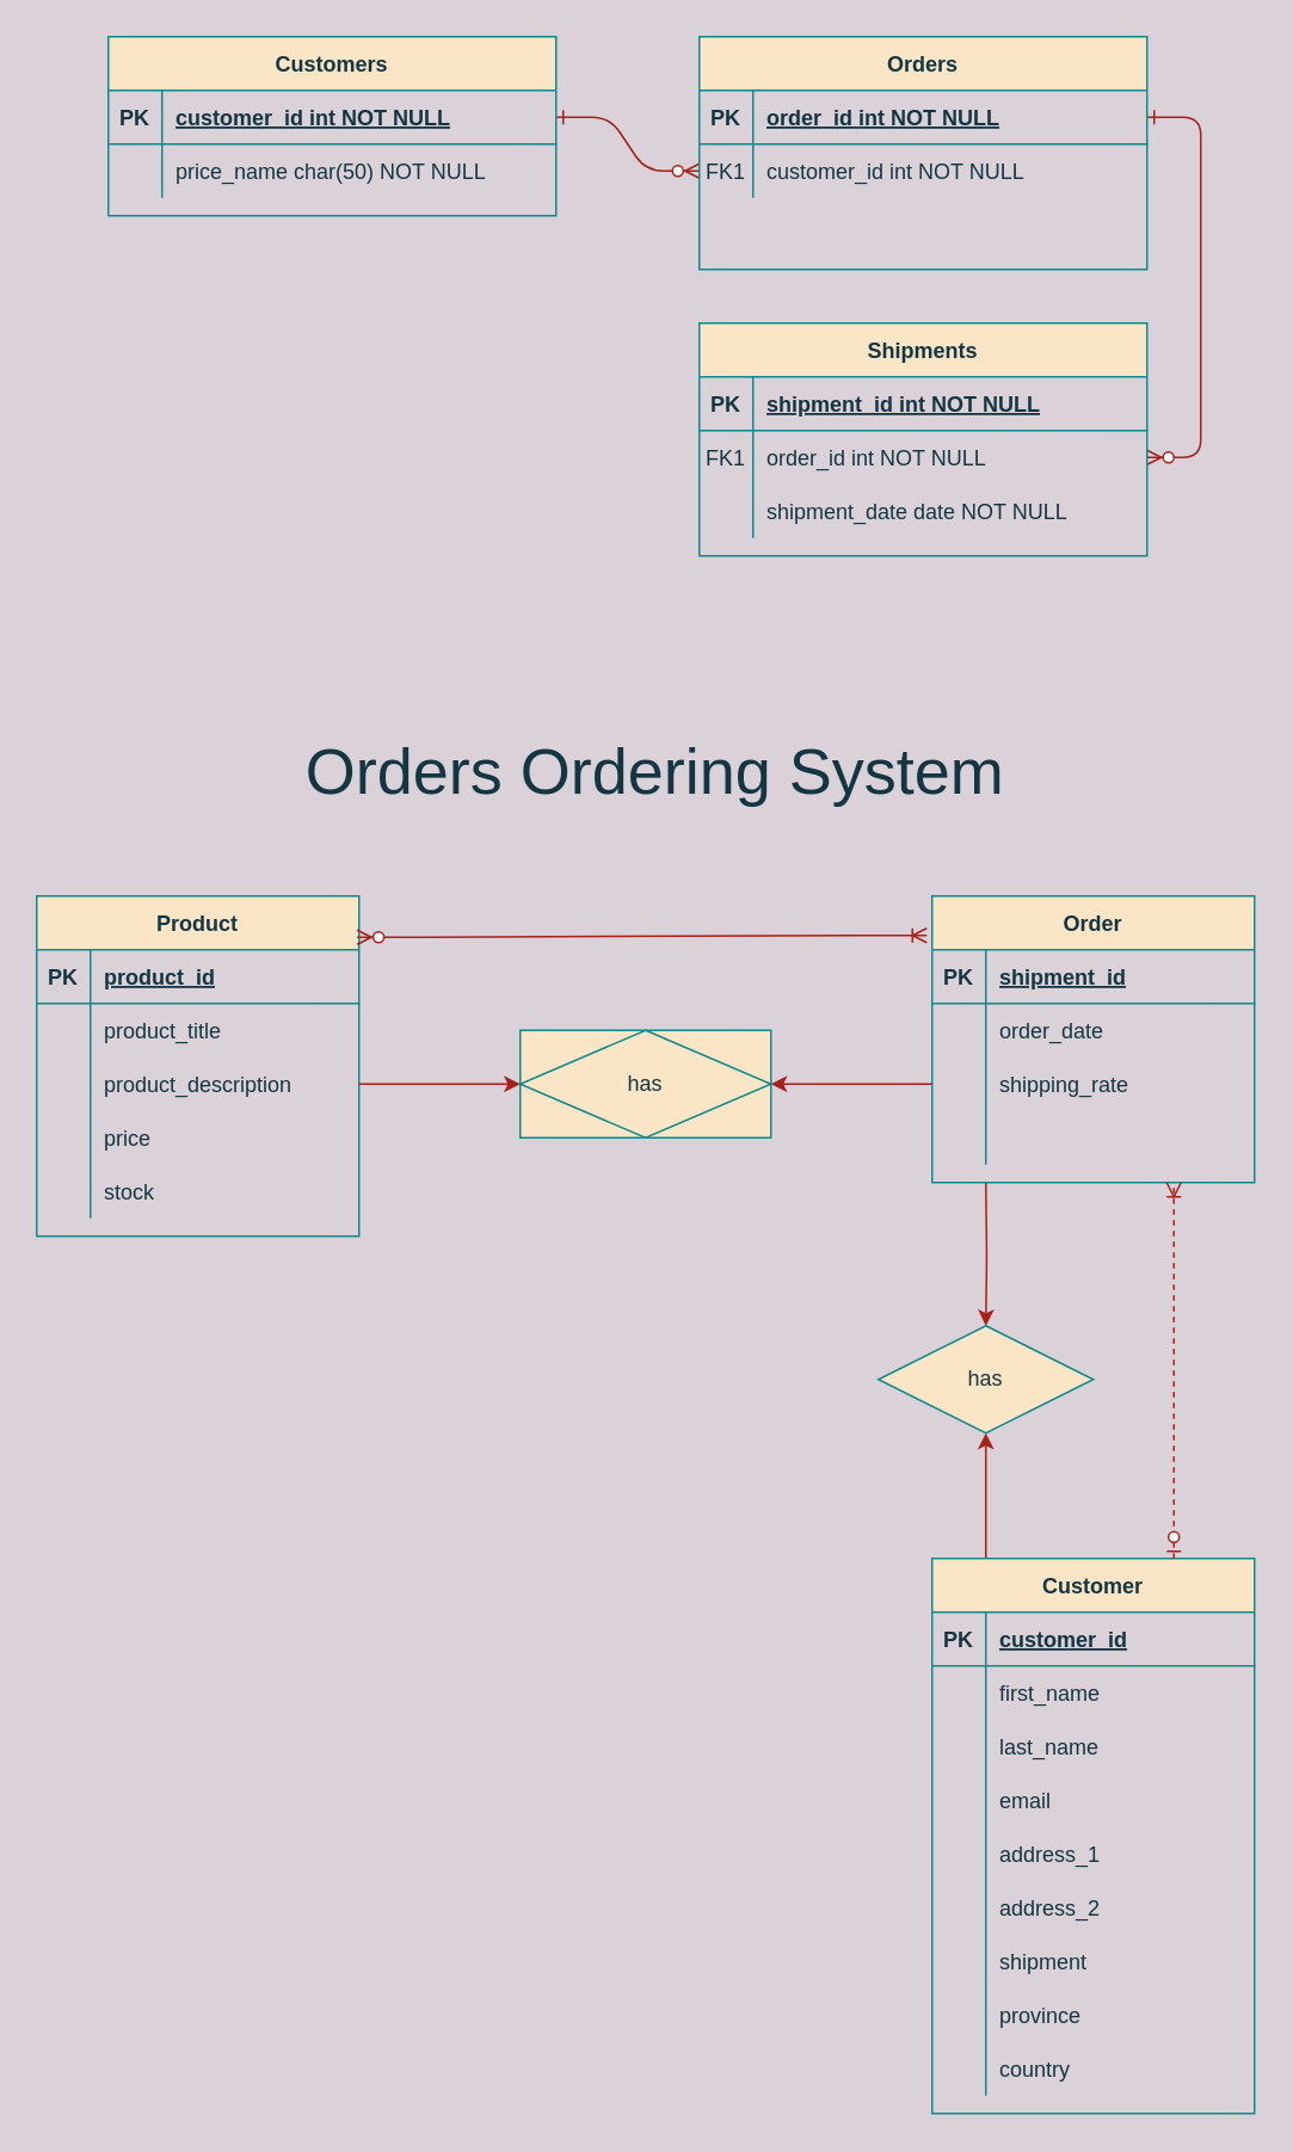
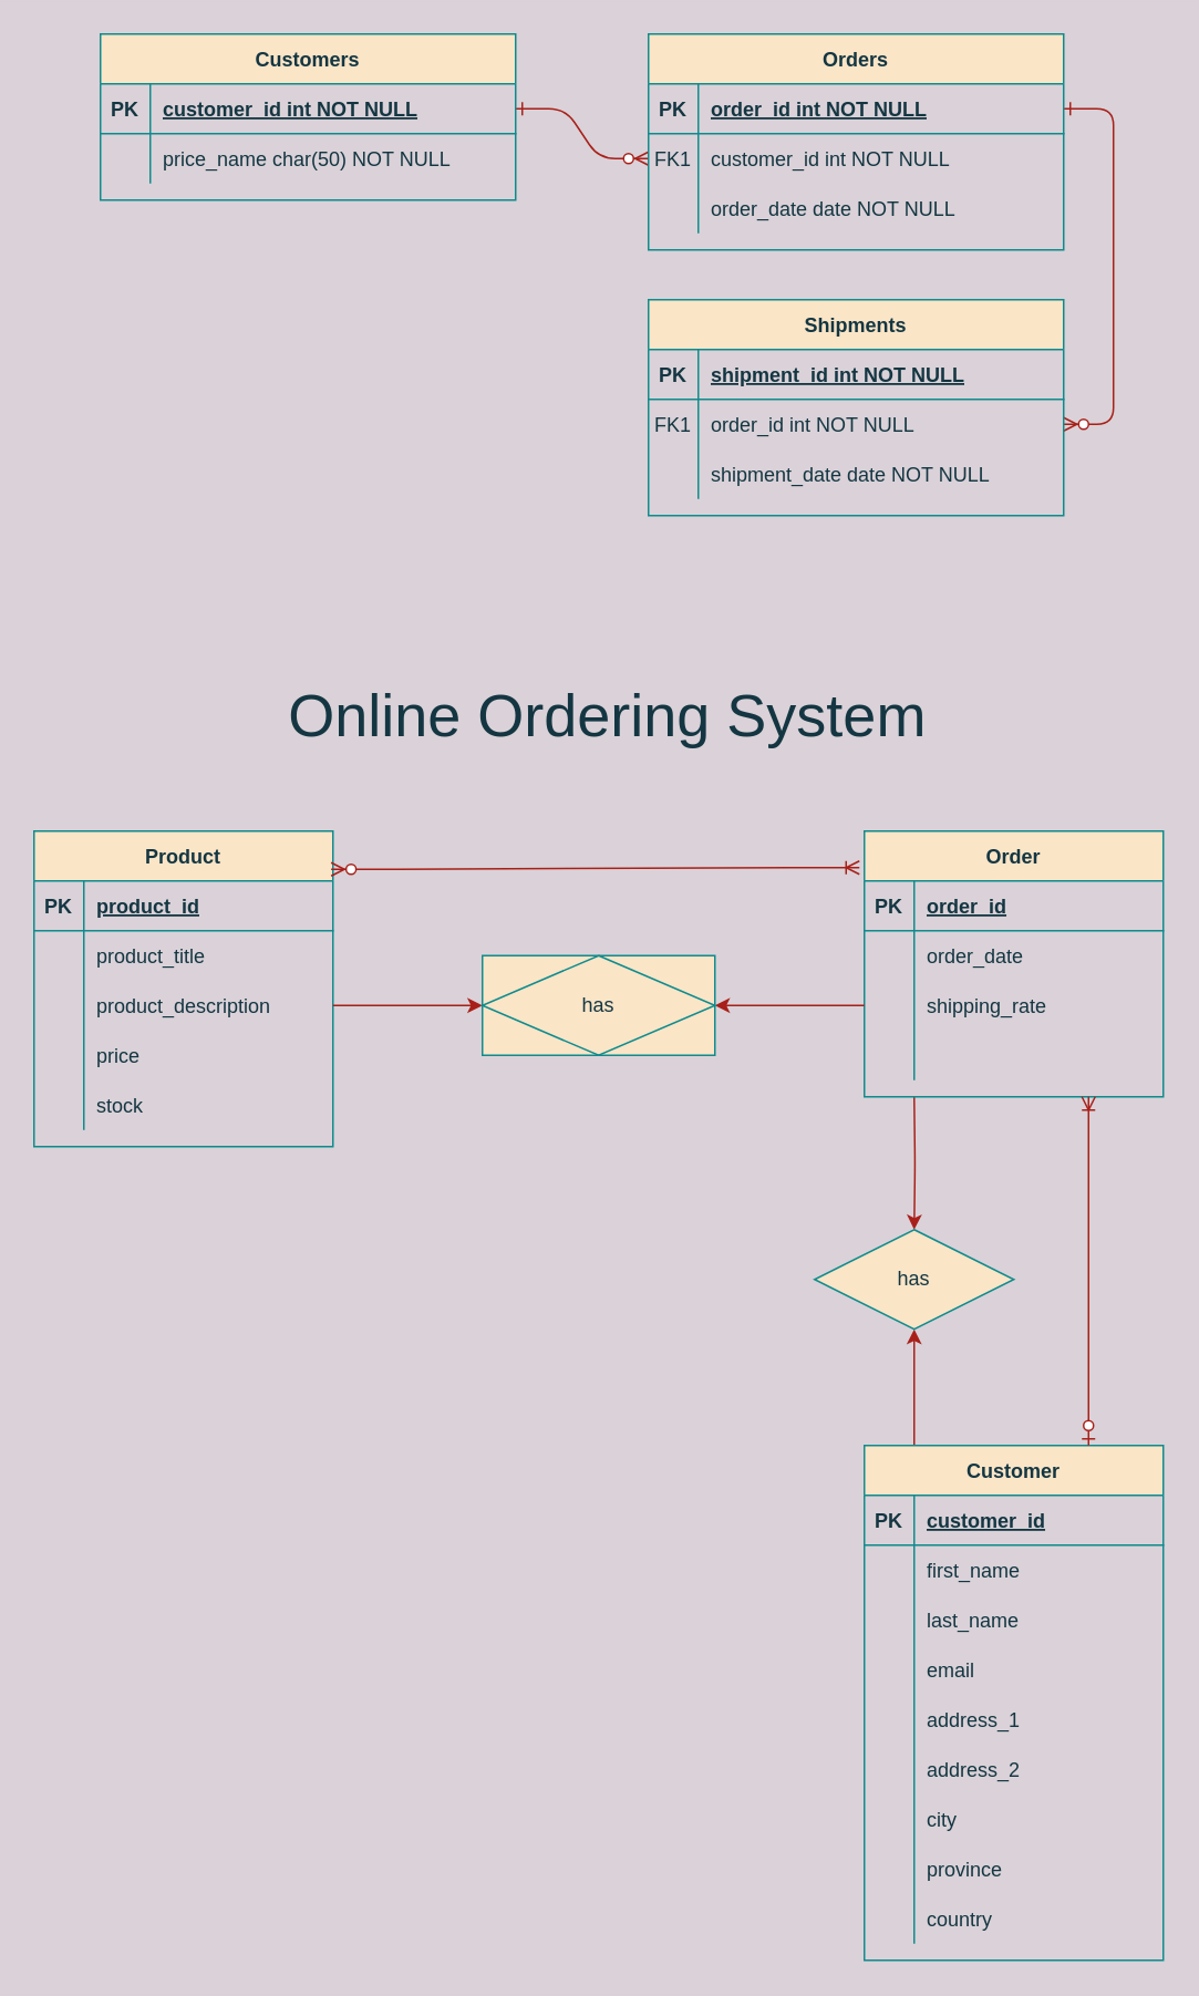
+ <mxCell id="13" value="order_date date NOT NULL" style="shape=partialRectangle;overflow=hidden;connectable=0;fillColor=none;top=0;left=0;bottom=0;right=0;align=left;spacingLeft=6;strokeColor=#0F8B8D;fontColor=#143642;" parent="11" vertex="1"><mxGeometry x="30" width="220" height="30" as="geometry" /></mxCell>
- <mxCell id="90" value="&lt;font style=&quot;font-size: 36px&quot;&gt;Orders Ordering System&lt;/font&gt;" style="text;html=1;strokeColor=none;fillColor=none;align=center;verticalAlign=middle;whiteSpace=wrap;rounded=0;fontColor=#143642;" vertex="1" parent="1"><mxGeometry x="153" y="420" width="425" height="20" as="geometry" /></mxCell>
+ <mxCell id="90" value="&lt;font style=&quot;font-size: 36px&quot;&gt;Online Ordering System&lt;/font&gt;" style="text;html=1;strokeColor=none;fillColor=none;align=center;verticalAlign=middle;whiteSpace=wrap;rounded=0;fontColor=#143642;" vertex="1" parent="1"><mxGeometry x="153" y="420" width="425" height="20" as="geometry" /></mxCell>
- <mxCell id="51" value="shipment_id" style="shape=partialRectangle;connectable=0;fillColor=none;top=0;left=0;bottom=0;right=0;align=left;spacingLeft=6;fontStyle=5;overflow=hidden;strokeColor=#0F8B8D;fontColor=#143642;" vertex="1" parent="49"><mxGeometry x="30" width="150" height="30" as="geometry" /></mxCell>
+ <mxCell id="51" value="order_id" style="shape=partialRectangle;connectable=0;fillColor=none;top=0;left=0;bottom=0;right=0;align=left;spacingLeft=6;fontStyle=5;overflow=hidden;strokeColor=#0F8B8D;fontColor=#143642;" vertex="1" parent="49"><mxGeometry x="30" width="150" height="30" as="geometry" /></mxCell>
- <mxCell id="95" value="" style="fontSize=12;html=1;endArrow=ERoneToMany;startArrow=ERzeroToOne;strokeColor=#A8201A;fillColor=#FAE5C7;exitX=0.75;exitY=0;exitDx=0;exitDy=0;entryX=0.75;entryY=1;entryDx=0;entryDy=0;dashed=1;" edge="1" parent="1" source="62" target="48"><mxGeometry width="100" height="100" relative="1" as="geometry"><mxPoint x="650" y="845" as="sourcePoint" /><mxPoint x="640" y="635" as="targetPoint" /><Array as="points" /></mxGeometry></mxCell>
+ <mxCell id="95" value="" style="fontSize=12;html=1;endArrow=ERoneToMany;startArrow=ERzeroToOne;strokeColor=#A8201A;fillColor=#FAE5C7;exitX=0.75;exitY=0;exitDx=0;exitDy=0;entryX=0.75;entryY=1;entryDx=0;entryDy=0;" edge="1" parent="1" source="62" target="48"><mxGeometry width="100" height="100" relative="1" as="geometry"><mxPoint x="650" y="845" as="sourcePoint" /><mxPoint x="640" y="635" as="targetPoint" /><Array as="points" /></mxGeometry></mxCell>
- <mxCell id="83" value="shipment" style="shape=partialRectangle;connectable=0;fillColor=none;top=0;left=0;bottom=0;right=0;align=left;spacingLeft=6;overflow=hidden;strokeColor=#0F8B8D;fontColor=#143642;" vertex="1" parent="81"><mxGeometry x="30" width="150" height="30" as="geometry" /></mxCell>
+ <mxCell id="83" value="city" style="shape=partialRectangle;connectable=0;fillColor=none;top=0;left=0;bottom=0;right=0;align=left;spacingLeft=6;overflow=hidden;strokeColor=#0F8B8D;fontColor=#143642;" vertex="1" parent="81"><mxGeometry x="30" width="150" height="30" as="geometry" /></mxCell>
